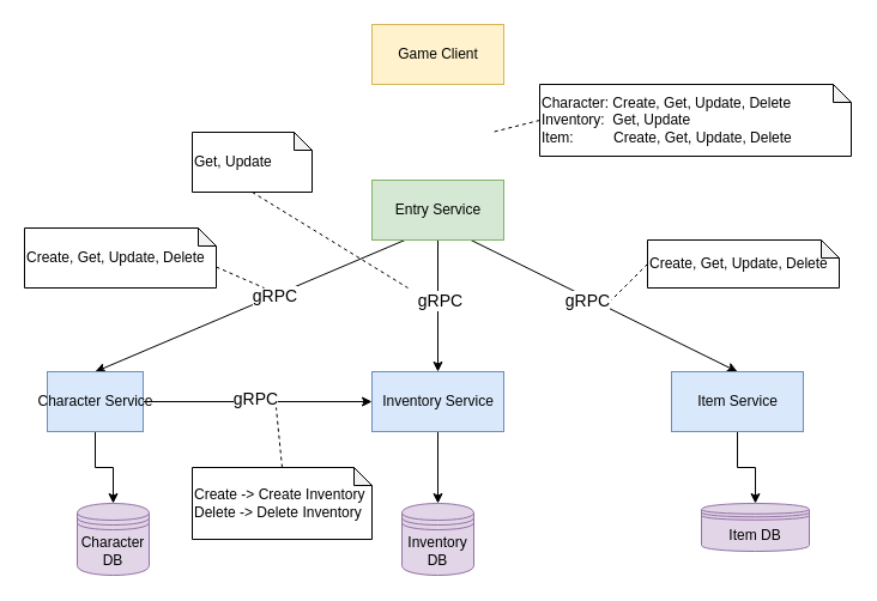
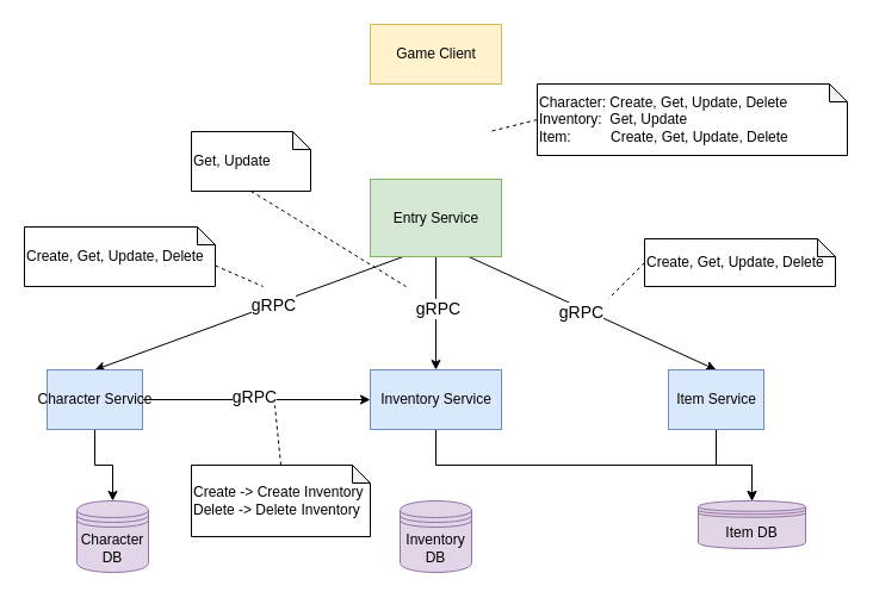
- <mxCell id="8" value="Entry Service" style="html=1;fillColor=#d5e8d4;strokeColor=#82b366;" parent="1" vertex="1"><mxGeometry x="310" y="150" width="110" height="50" as="geometry" /></mxCell>
+ <mxCell id="8" value="Entry Service" style="html=1;fillColor=#d5e8d4;strokeColor=#82b366;" parent="1" vertex="1"><mxGeometry x="310" y="150" width="110" height="65" as="geometry" /></mxCell>
- <mxCell id="16" value="Item Service" style="html=1;fillColor=#dae8fc;strokeColor=#6c8ebf;" parent="1" vertex="1"><mxGeometry x="560" y="310" width="110" height="50" as="geometry" /></mxCell>
+ <mxCell id="16" value="Item Service" style="html=1;fillColor=#dae8fc;strokeColor=#6c8ebf;" parent="1" vertex="1"><mxGeometry x="560" y="310" width="80" height="50" as="geometry" /></mxCell>
- <mxCell id="13" style="edgeStyle=orthogonalEdgeStyle;rounded=0;orthogonalLoop=1;jettySize=auto;html=1;exitX=0.5;exitY=1;exitDx=0;exitDy=0;entryX=0.5;entryY=0;entryDx=0;entryDy=0;" edge="1" parent="1" source="14" target="19"><mxGeometry relative="1" as="geometry" /></mxCell>
+ <mxCell id="13" style="edgeStyle=orthogonalEdgeStyle;rounded=0;orthogonalLoop=1;jettySize=auto;html=1;exitX=0.5;exitY=1;exitDx=0;exitDy=0;" edge="1" parent="1" source="14" target="20"><mxGeometry relative="1" as="geometry" /></mxCell>
